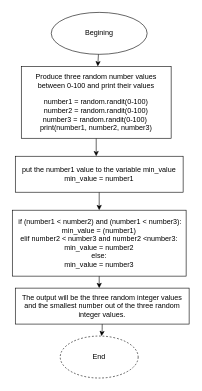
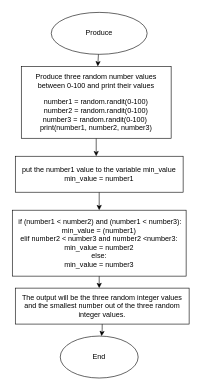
- <mxCell id="3" value="Begining" style="ellipse;whiteSpace=wrap;html=1;" vertex="1" parent="1"><mxGeometry x="85" y="20" width="160" height="70" as="geometry" /></mxCell>
+ <mxCell id="3" value="Produce" style="ellipse;whiteSpace=wrap;html=1;" vertex="1" parent="1"><mxGeometry x="85" y="20" width="160" height="70" as="geometry" /></mxCell>
- <mxCell id="12" value="End" style="ellipse;whiteSpace=wrap;html=1;dashed=1;" vertex="1" parent="1"><mxGeometry x="100" y="560" width="130" height="70" as="geometry" /></mxCell>
+ <mxCell id="12" value="End" style="ellipse;whiteSpace=wrap;html=1;" vertex="1" parent="1"><mxGeometry x="100" y="560" width="130" height="70" as="geometry" /></mxCell>
